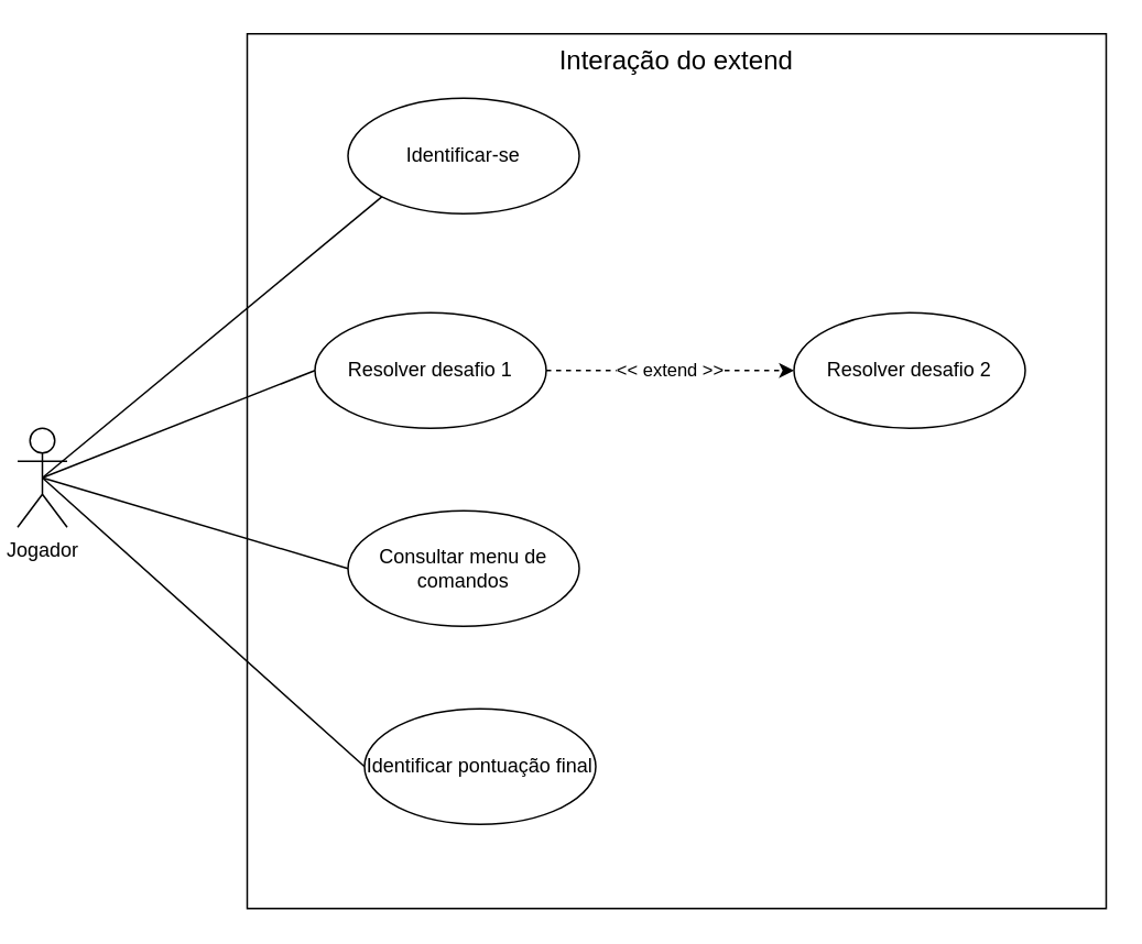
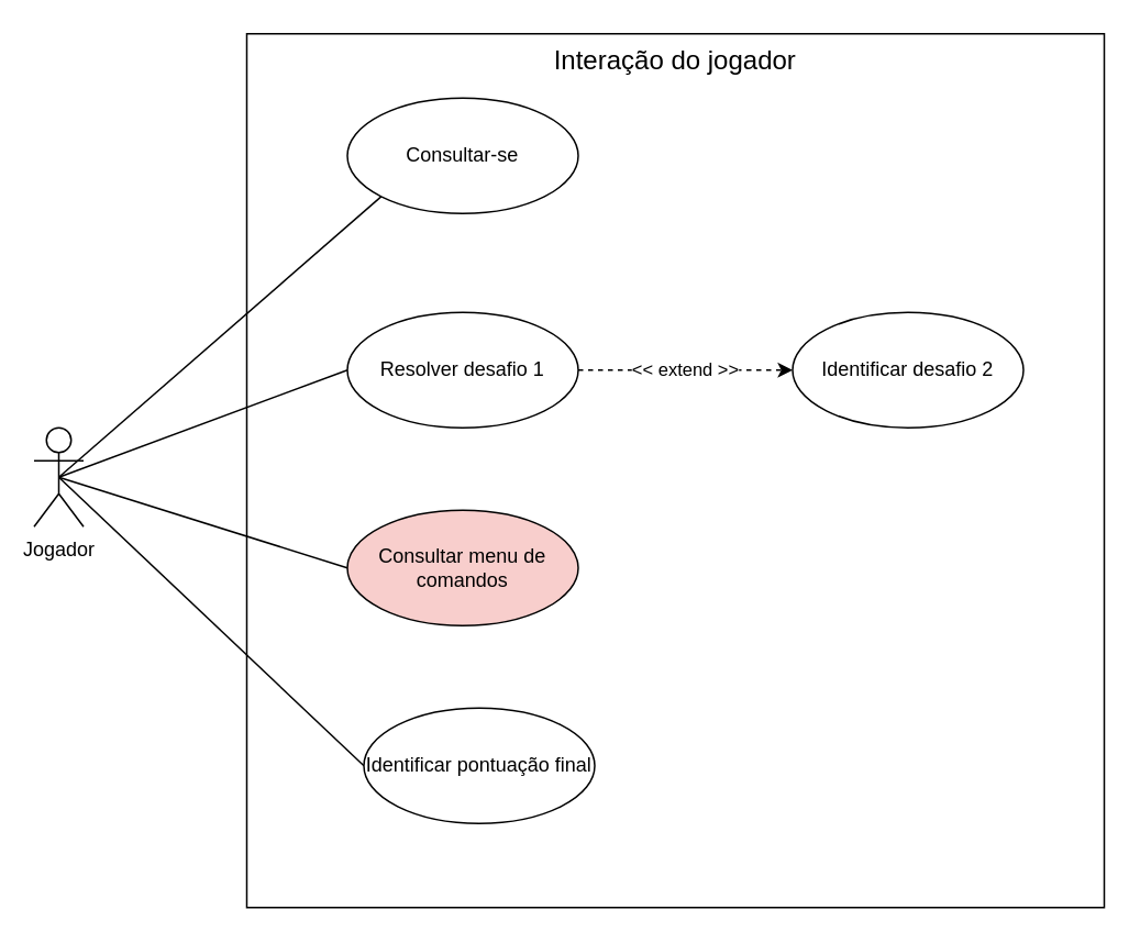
- <mxCell id="12" value="Interação do extend" style="rounded=0;whiteSpace=wrap;html=1;fillColor=none;verticalAlign=top;fontSize=16;" parent="1" vertex="1"><mxGeometry x="149" y="20" width="520" height="530" as="geometry" /></mxCell>
+ <mxCell id="12" value="Interação do jogador" style="rounded=0;whiteSpace=wrap;html=1;fillColor=none;verticalAlign=top;fontSize=16;" parent="1" vertex="1"><mxGeometry x="149" y="20" width="520" height="530" as="geometry" /></mxCell>
- <mxCell id="7" value="Identificar-se" style="ellipse;whiteSpace=wrap;html=1;" parent="1" vertex="1"><mxGeometry x="210" y="59" width="140" height="70" as="geometry" /></mxCell>
+ <mxCell id="7" value="Consultar-se" style="ellipse;whiteSpace=wrap;html=1;" parent="1" vertex="1"><mxGeometry x="210" y="59" width="140" height="70" as="geometry" /></mxCell>
- <mxCell id="9" value="Resolver desafio 1" style="ellipse;whiteSpace=wrap;html=1;" parent="1" vertex="1"><mxGeometry x="190" y="189" width="140" height="70" as="geometry" /></mxCell>
+ <mxCell id="9" value="Resolver desafio 1" style="ellipse;whiteSpace=wrap;html=1;" parent="1" vertex="1"><mxGeometry x="210" y="189" width="140" height="70" as="geometry" /></mxCell>
- <mxCell id="10" value="Resolver desafio 2" style="ellipse;whiteSpace=wrap;html=1;" parent="1" vertex="1"><mxGeometry x="480" y="189" width="140" height="70" as="geometry" /></mxCell>
+ <mxCell id="10" value="Identificar desafio 2" style="ellipse;whiteSpace=wrap;html=1;" parent="1" vertex="1"><mxGeometry x="480" y="189" width="140" height="70" as="geometry" /></mxCell>
- <mxCell id="6" value="Jogador" style="shape=umlActor;verticalLabelPosition=bottom;labelBackgroundColor=#ffffff;verticalAlign=top;html=1;" parent="1" vertex="1"><mxGeometry x="10" y="259" width="30" height="60" as="geometry" /></mxCell>
+ <mxCell id="6" value="Jogador" style="shape=umlActor;verticalLabelPosition=bottom;labelBackgroundColor=#ffffff;verticalAlign=top;html=1;" parent="1" vertex="1"><mxGeometry x="20" y="259" width="30" height="60" as="geometry" /></mxCell>
- <mxCell id="13" value="Consultar menu de comandos" style="ellipse;whiteSpace=wrap;html=1;" vertex="1" parent="1"><mxGeometry x="210" y="309" width="140" height="70" as="geometry" /></mxCell>
+ <mxCell id="13" value="Consultar menu de comandos" style="ellipse;whiteSpace=wrap;html=1;fillColor=#f8cecc;" vertex="1" parent="1"><mxGeometry x="210" y="309" width="140" height="70" as="geometry" /></mxCell>
